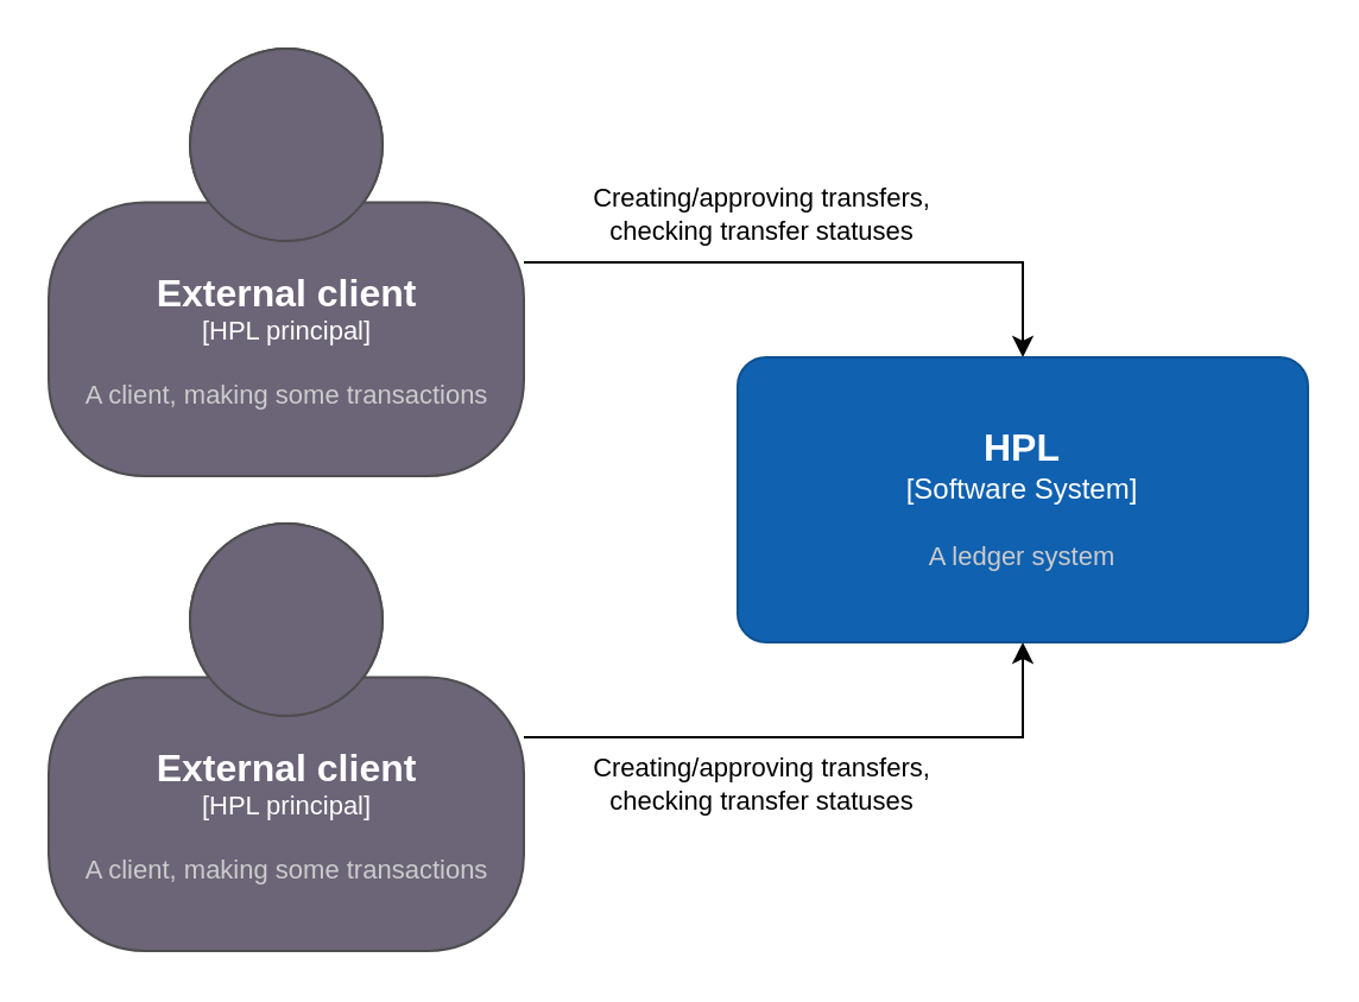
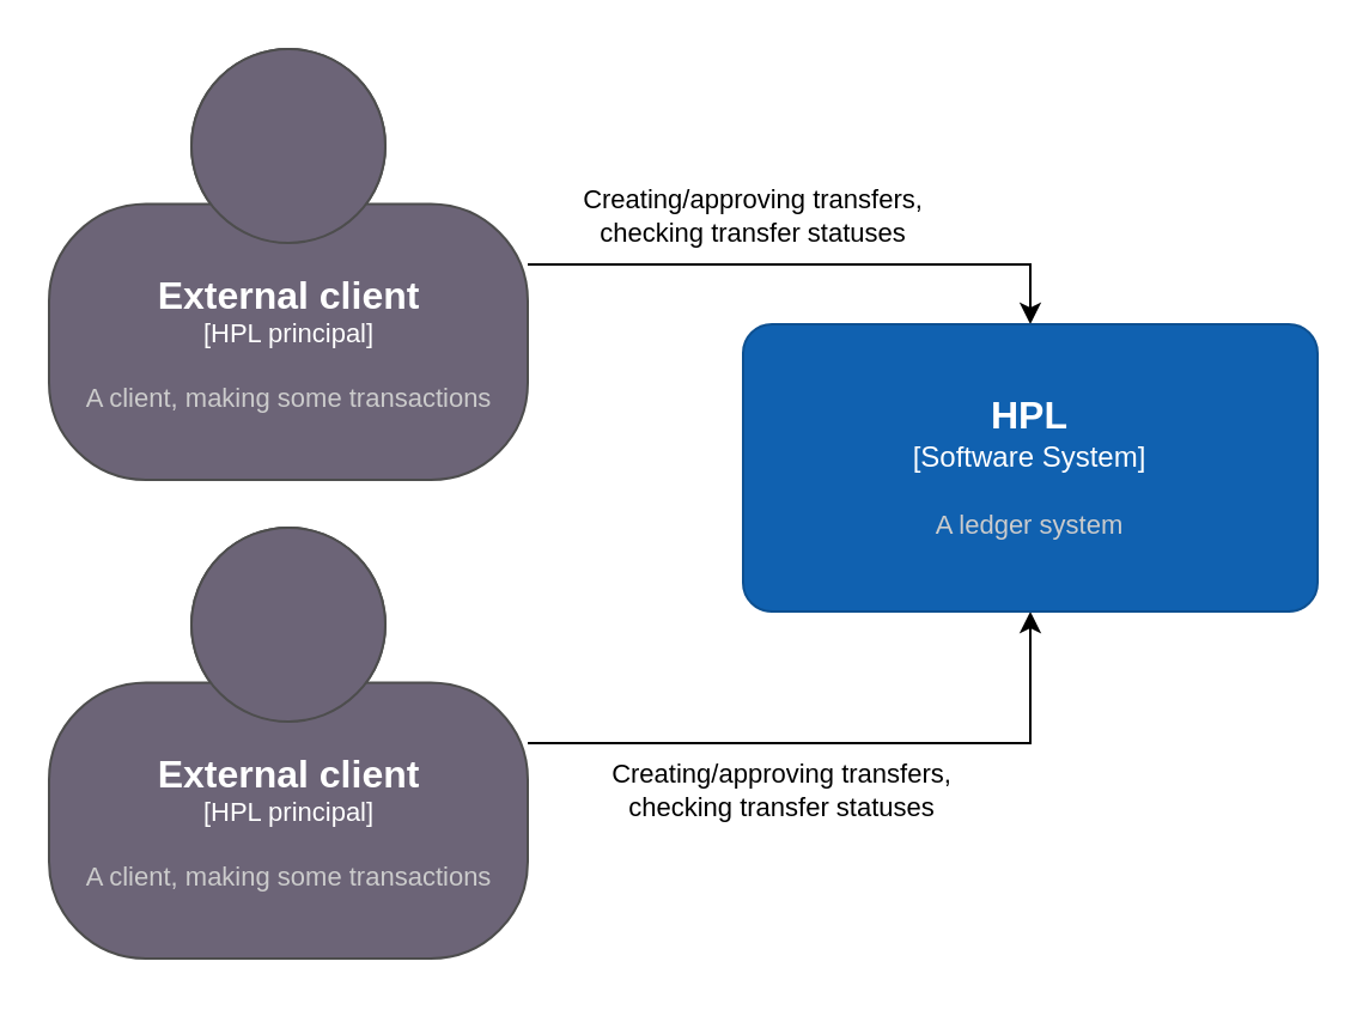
- <mxCell id="6" value="&lt;font style=&quot;font-size: 16px&quot;&gt;&lt;b&gt;HPL&lt;/b&gt;&lt;/font&gt;&lt;div&gt;[Software System]&lt;/div&gt;&lt;br&gt;&lt;div&gt;&lt;font style=&quot;font-size: 11px&quot;&gt;&lt;font color=&quot;#cccccc&quot;&gt;A ledger system&lt;/font&gt;&lt;/div&gt;" style="rounded=1;whiteSpace=wrap;html=1;labelBackgroundColor=none;fillColor=#1061B0;fontColor=#ffffff;align=center;arcSize=10;strokeColor=#0D5091;metaEdit=1;resizable=0;points=[[0.25,0,0],[0.5,0,0],[0.75,0,0],[1,0.25,0],[1,0.5,0],[1,0.75,0],[0.75,1,0],[0.5,1,0],[0.25,1,0],[0,0.75,0],[0,0.5,0],[0,0.25,0]];" vertex="1" parent="1"><mxGeometry x="310" y="150" width="240" height="120" as="geometry" /></mxCell>
+ <mxCell id="6" value="&lt;font style=&quot;font-size: 16px&quot;&gt;&lt;b&gt;HPL&lt;/b&gt;&lt;/font&gt;&lt;div&gt;[Software System]&lt;/div&gt;&lt;br&gt;&lt;div&gt;&lt;font style=&quot;font-size: 11px&quot;&gt;&lt;font color=&quot;#cccccc&quot;&gt;A ledger system&lt;/font&gt;&lt;/div&gt;" style="rounded=1;whiteSpace=wrap;html=1;labelBackgroundColor=none;fillColor=#1061B0;fontColor=#ffffff;align=center;arcSize=10;strokeColor=#0D5091;metaEdit=1;resizable=0;points=[[0.25,0,0],[0.5,0,0],[0.75,0,0],[1,0.25,0],[1,0.5,0],[1,0.75,0],[0.75,1,0],[0.5,1,0],[0.25,1,0],[0,0.75,0],[0,0.5,0],[0,0.25,0]];" vertex="1" parent="1"><mxGeometry x="310" y="135" width="240" height="120" as="geometry" /></mxCell>
